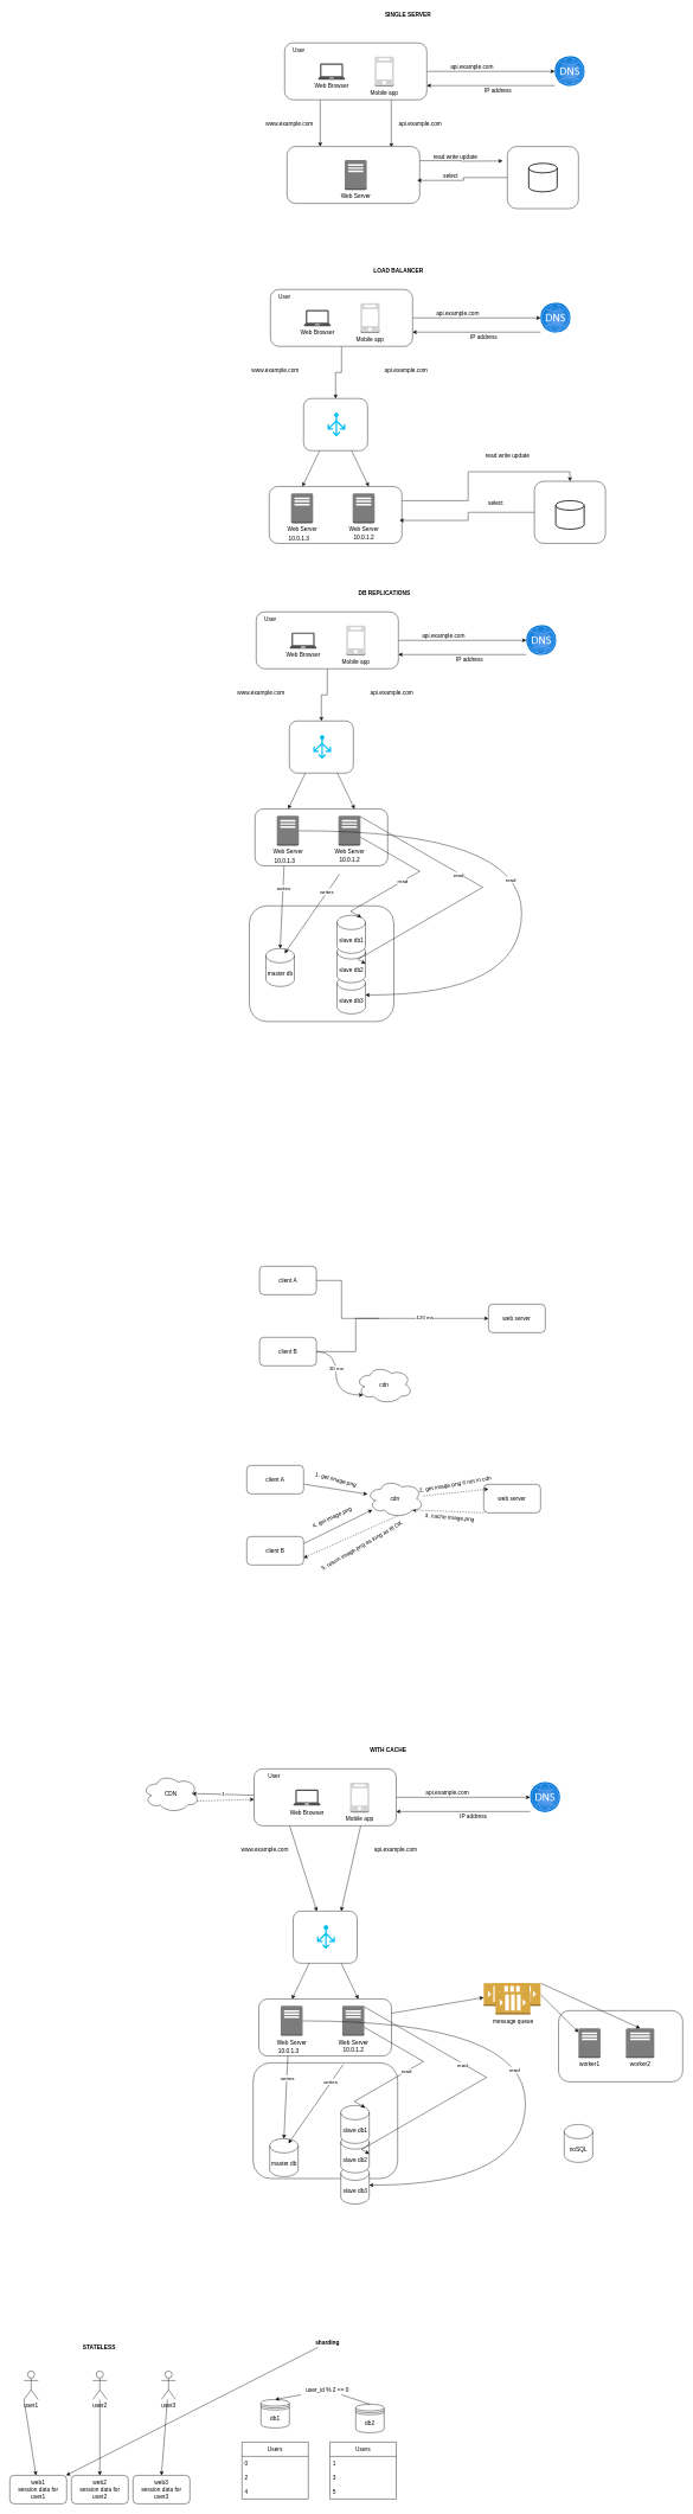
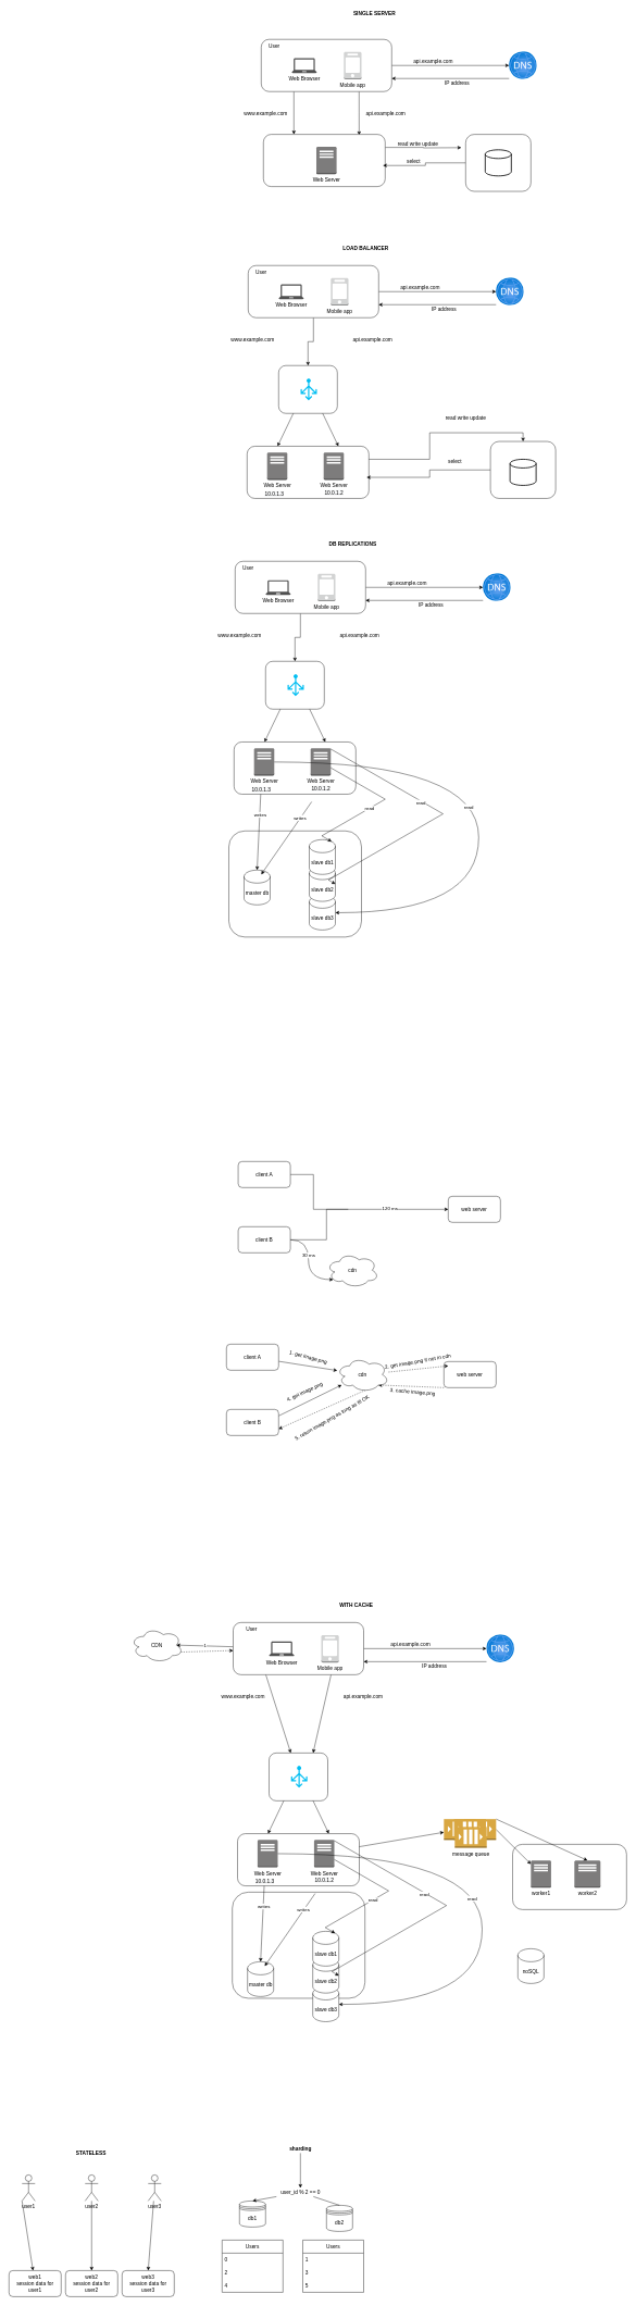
- <mxCell id="183" value="" style="edgeStyle=none;rounded=0;orthogonalLoop=1;jettySize=auto;html=1;endArrow=classic;endFill=1;elbow=vertical;" parent="1" source="184" target="188" edge="1"><mxGeometry relative="1" as="geometry" /></mxCell>
+ <mxCell id="183" value="" style="edgeStyle=none;rounded=0;orthogonalLoop=1;jettySize=auto;html=1;endArrow=classic;endFill=1;elbow=vertical;" parent="1" source="184" target="187" edge="1"><mxGeometry relative="1" as="geometry" /></mxCell>
